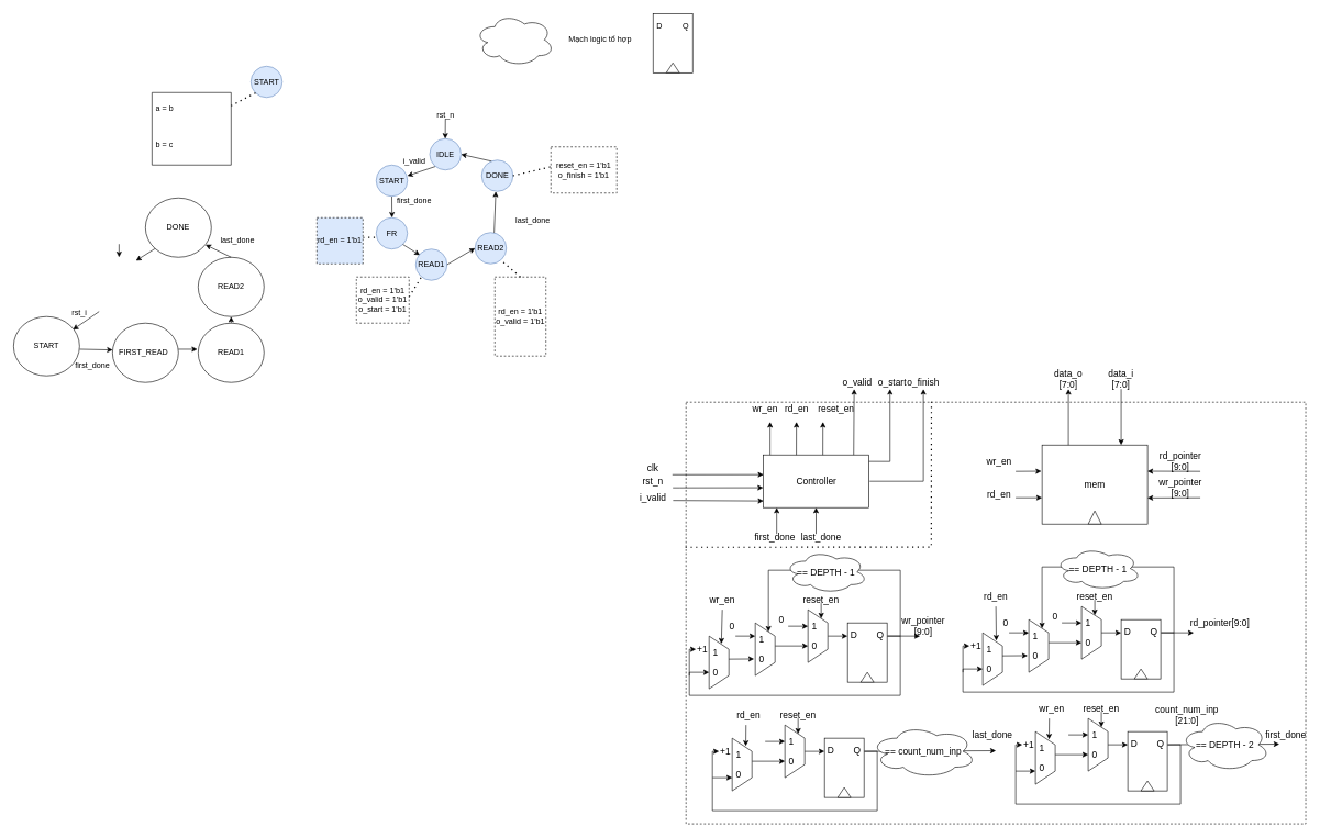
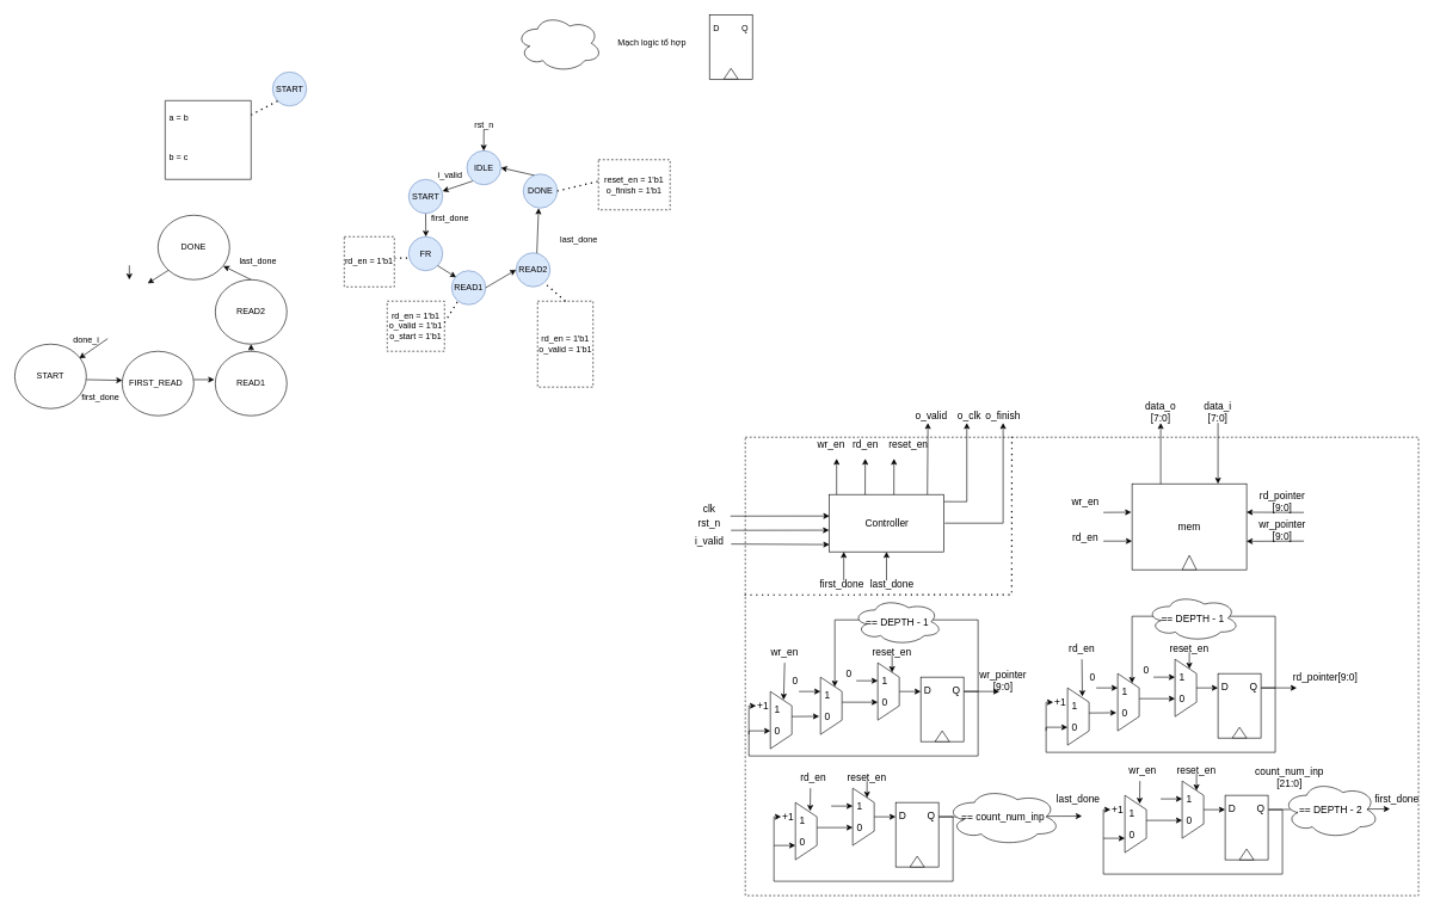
- <mxCell id="41" value="rd_en = 1'b1" style="rounded=0;whiteSpace=wrap;html=1;dashed=1;fillColor=#dae8fc;" parent="1" vertex="1"><mxGeometry x="480" y="330" width="70" height="70" as="geometry" /></mxCell>
+ <mxCell id="41" value="rd_en = 1'b1" style="rounded=0;whiteSpace=wrap;html=1;dashed=1;" parent="1" vertex="1"><mxGeometry x="480" y="330" width="70" height="70" as="geometry" /></mxCell>
- <mxCell id="6" value="rst_i" style="text;html=1;align=center;verticalAlign=middle;whiteSpace=wrap;rounded=0;" parent="2" vertex="1"><mxGeometry x="70" y="160" width="60" height="30" as="geometry" /></mxCell>
+ <mxCell id="6" value="done_i" style="text;html=1;align=center;verticalAlign=middle;whiteSpace=wrap;rounded=0;" parent="2" vertex="1"><mxGeometry x="70" y="160" width="60" height="30" as="geometry" /></mxCell>
- <mxCell id="90" value="o_start" style="text;html=1;align=center;verticalAlign=middle;whiteSpace=wrap;rounded=0;fontSize=14;" parent="1" vertex="1"><mxGeometry x="1322.5" y="570" width="60" height="20" as="geometry" /></mxCell>
+ <mxCell id="90" value="o_clk" style="text;html=1;align=center;verticalAlign=middle;whiteSpace=wrap;rounded=0;fontSize=14;" parent="1" vertex="1"><mxGeometry x="1322.5" y="570" width="60" height="20" as="geometry" /></mxCell>
